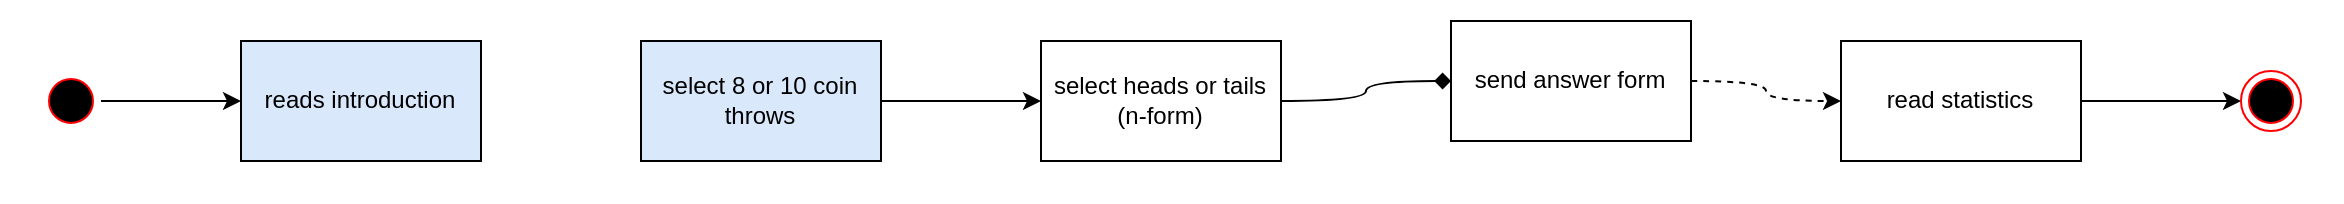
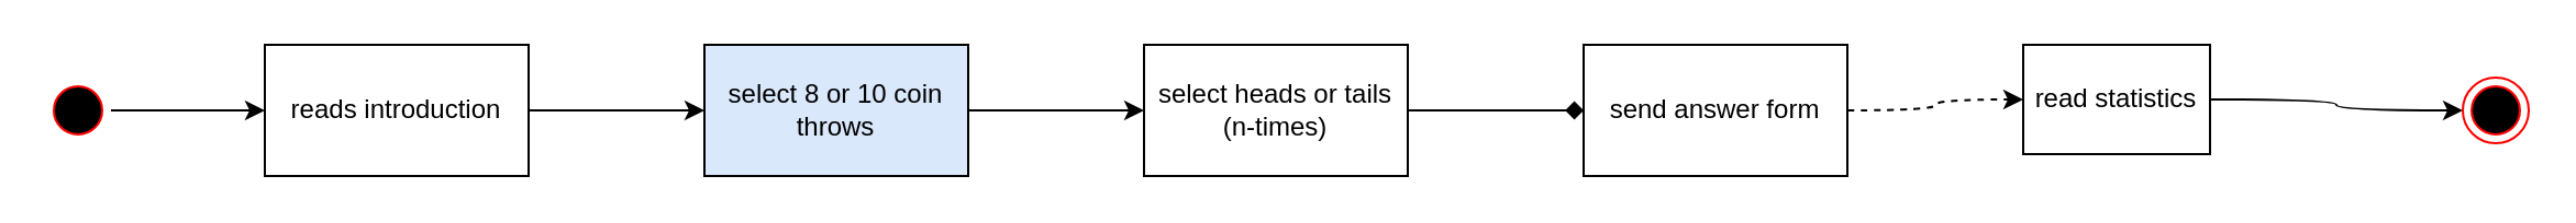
- <mxCell id="11" value="send answer form" style="rounded=0;whiteSpace=wrap;html=1;" vertex="1" parent="1"><mxGeometry x="725" y="10" width="120" height="60" as="geometry" /></mxCell>
+ <mxCell id="11" value="send answer form" style="rounded=0;whiteSpace=wrap;html=1;" vertex="1" parent="1"><mxGeometry x="720" y="20" width="120" height="60" as="geometry" /></mxCell>
- <mxCell id="5" value="reads introduction" style="rounded=0;whiteSpace=wrap;html=1;fillColor=#dae8fc;" vertex="1" parent="1"><mxGeometry x="120" y="20" width="120" height="60" as="geometry" /></mxCell>
+ <mxCell id="5" value="reads introduction" style="rounded=0;whiteSpace=wrap;html=1;" vertex="1" parent="1"><mxGeometry x="120" y="20" width="120" height="60" as="geometry" /></mxCell>
+ <mxCell id="4" style="edgeStyle=orthogonalEdgeStyle;curved=1;rounded=0;orthogonalLoop=1;jettySize=auto;html=1;" edge="1" parent="1" source="5" target="7"><mxGeometry relative="1" as="geometry" /></mxCell>
- <mxCell id="9" value="select heads or tails (n-form)" style="rounded=0;whiteSpace=wrap;html=1;" vertex="1" parent="1"><mxGeometry x="520" y="20" width="120" height="60" as="geometry" /></mxCell>
+ <mxCell id="9" value="select heads or tails (n-times)" style="rounded=0;whiteSpace=wrap;html=1;" vertex="1" parent="1"><mxGeometry x="520" y="20" width="120" height="60" as="geometry" /></mxCell>
- <mxCell id="13" value="read statistics" style="rounded=0;whiteSpace=wrap;html=1;" vertex="1" parent="1"><mxGeometry x="920" y="20" width="120" height="60" as="geometry" /></mxCell>
+ <mxCell id="13" value="read statistics" style="rounded=0;whiteSpace=wrap;html=1;" vertex="1" parent="1"><mxGeometry x="920" y="20" width="85" height="50" as="geometry" /></mxCell>
